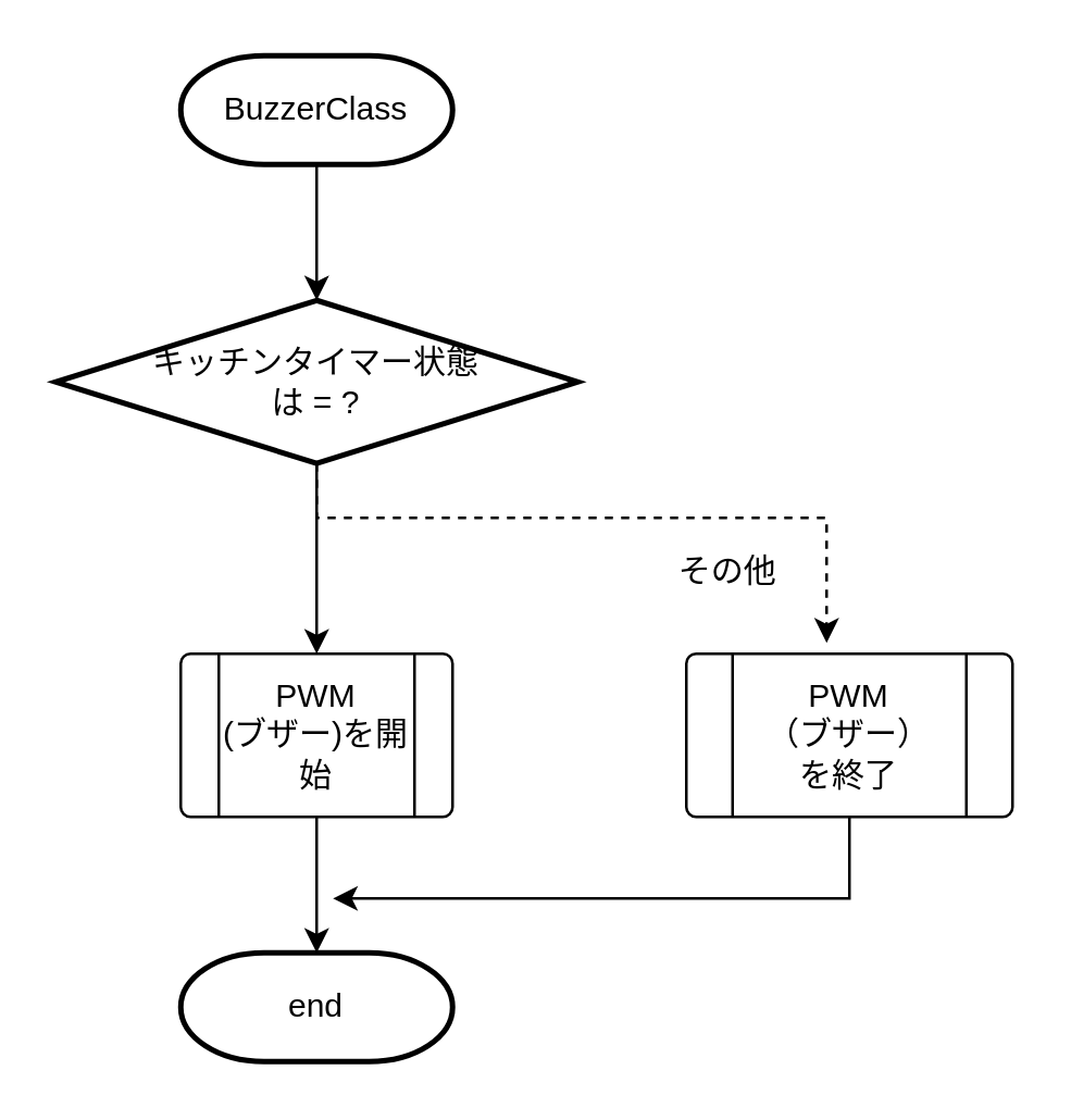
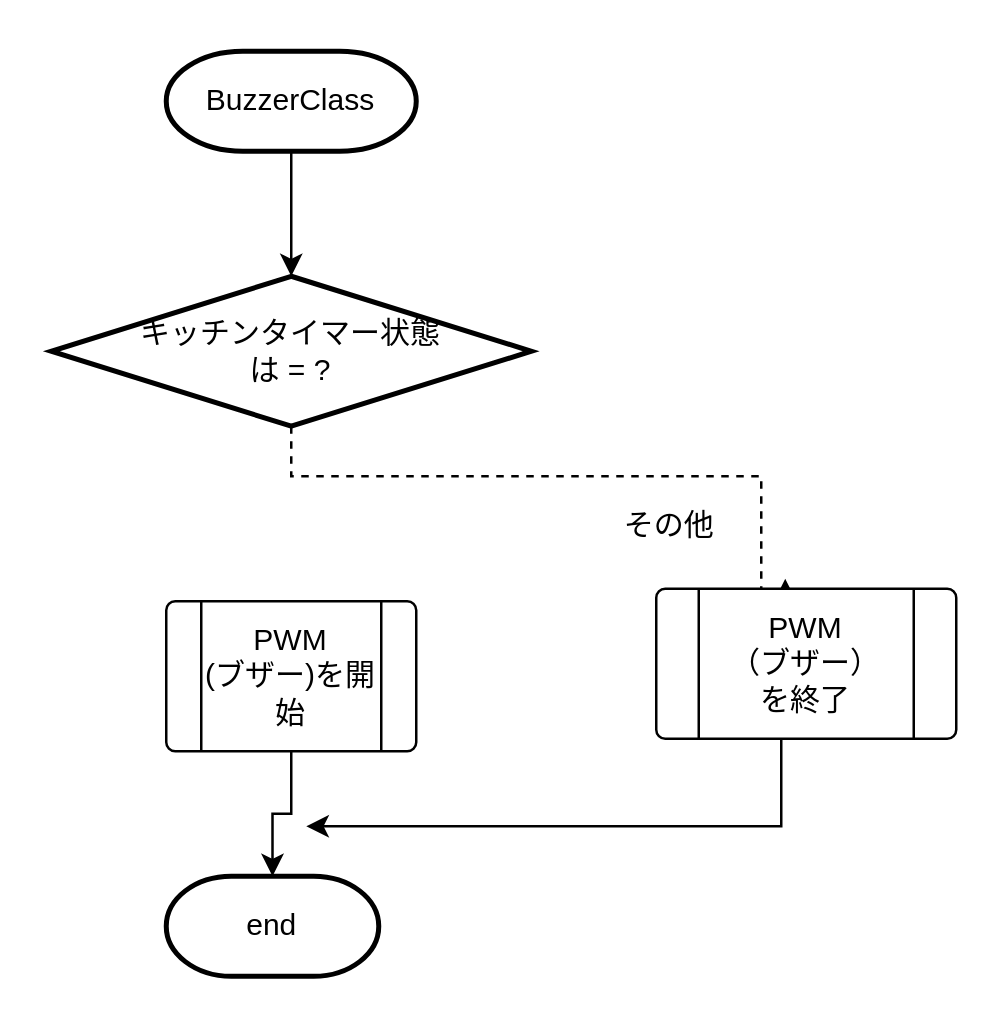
- <mxCell id="4" value="" style="edgeStyle=orthogonalEdgeStyle;rounded=0;orthogonalLoop=1;jettySize=auto;html=1;entryX=0.5;entryY=0;entryDx=0;entryDy=0;" parent="1" source="6" target="8" edge="1"><mxGeometry relative="1" as="geometry"><mxPoint x="116" y="240" as="targetPoint" /></mxGeometry></mxCell>
- <mxCell id="12" value="PWM&lt;br&gt;（ブザー）&lt;br&gt;を終了" style="verticalLabelPosition=middle;verticalAlign=middle;html=1;shape=process;whiteSpace=wrap;rounded=1;size=0.14;arcSize=6;labelPosition=center;align=center;" parent="1" vertex="1"><mxGeometry x="252" y="240" width="120" height="60" as="geometry" /></mxCell>
+ <mxCell id="12" value="PWM&lt;br&gt;（ブザー）&lt;br&gt;を終了" style="verticalLabelPosition=middle;verticalAlign=middle;html=1;shape=process;whiteSpace=wrap;rounded=1;size=0.14;arcSize=6;labelPosition=center;align=center;" parent="1" vertex="1"><mxGeometry x="262" y="235" width="120" height="60" as="geometry" /></mxCell>
- <mxCell id="9" value="end" style="strokeWidth=2;html=1;shape=mxgraph.flowchart.terminator;whiteSpace=wrap;" parent="1" vertex="1"><mxGeometry x="66" y="350" width="100" height="40" as="geometry" /></mxCell>
+ <mxCell id="9" value="end" style="strokeWidth=2;html=1;shape=mxgraph.flowchart.terminator;whiteSpace=wrap;" parent="1" vertex="1"><mxGeometry x="66" y="350" width="85" height="40" as="geometry" /></mxCell>
